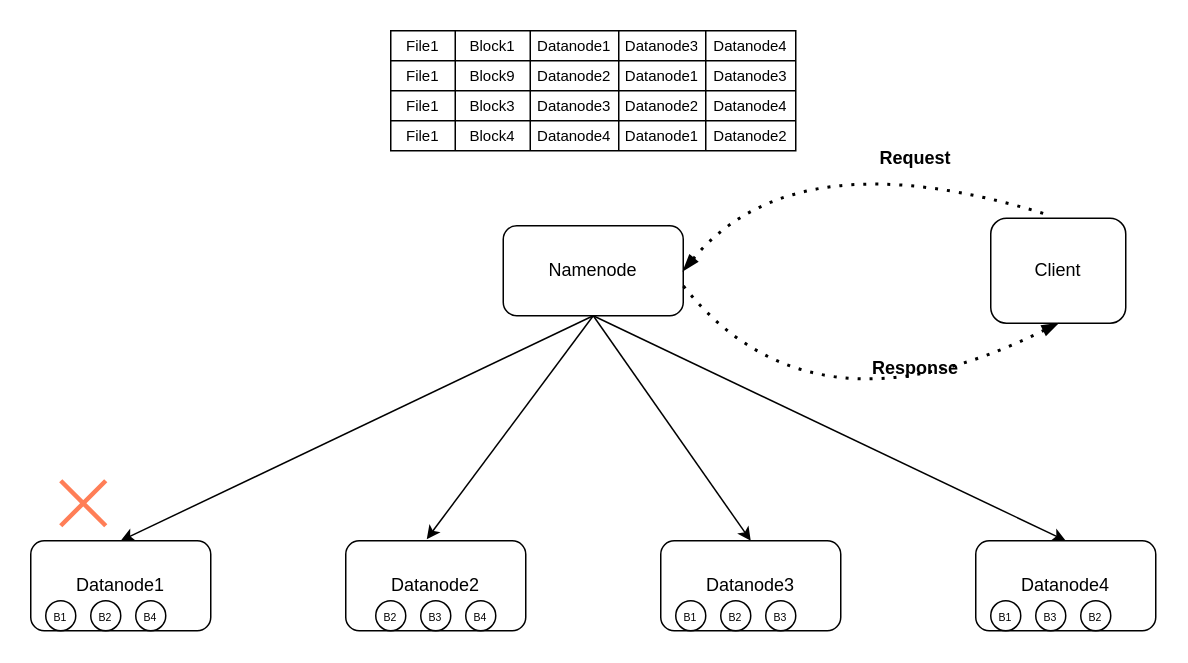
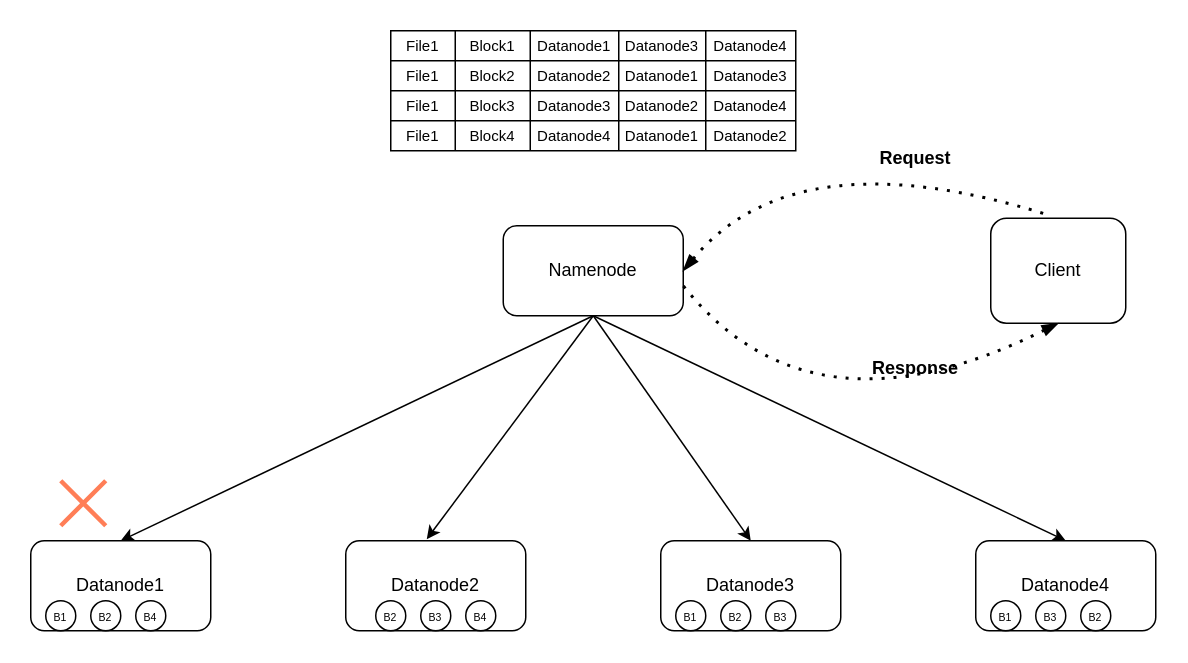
- <mxCell id="25" value="Block9" style="shape=partialRectangle;html=1;whiteSpace=wrap;connectable=0;strokeColor=inherit;overflow=hidden;fillColor=none;top=0;left=0;bottom=0;right=0;pointerEvents=1;fontSize=10;" vertex="1" parent="23"><mxGeometry x="43" width="50" height="20" as="geometry"><mxRectangle width="50" height="20" as="alternateBounds" /></mxGeometry></mxCell>
+ <mxCell id="25" value="Block2" style="shape=partialRectangle;html=1;whiteSpace=wrap;connectable=0;strokeColor=inherit;overflow=hidden;fillColor=none;top=0;left=0;bottom=0;right=0;pointerEvents=1;fontSize=10;" vertex="1" parent="23"><mxGeometry x="43" width="50" height="20" as="geometry"><mxRectangle width="50" height="20" as="alternateBounds" /></mxGeometry></mxCell>
